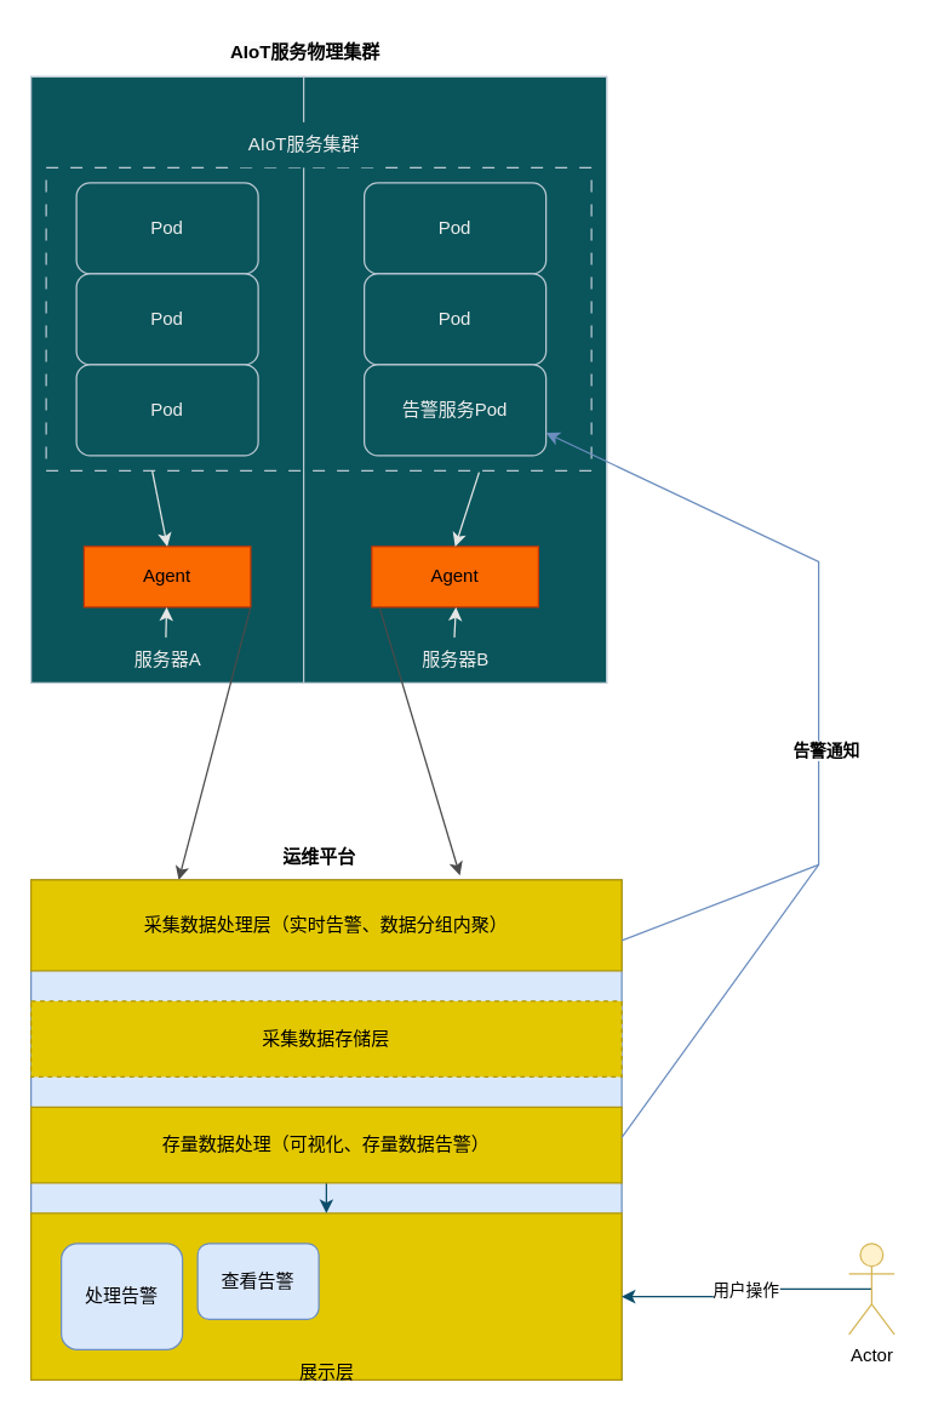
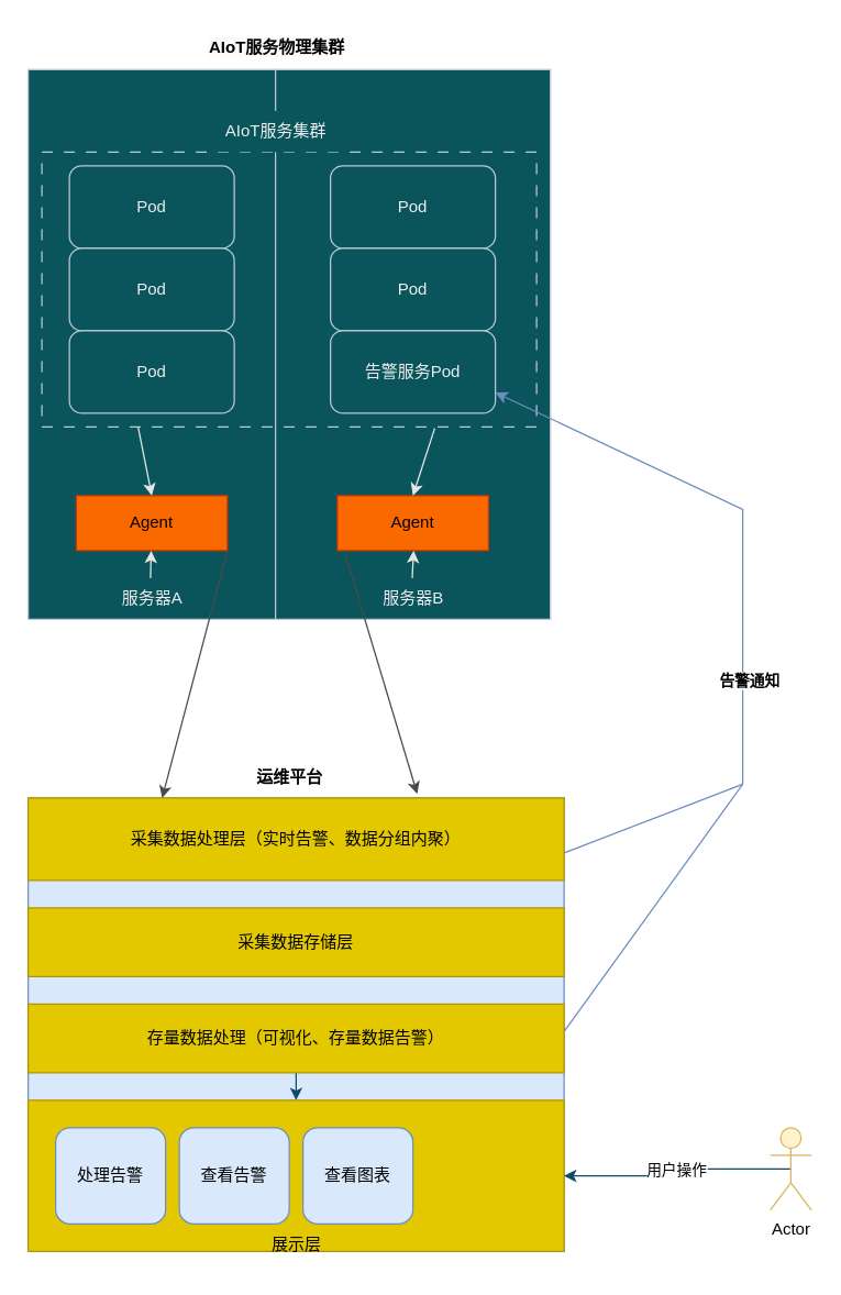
- <mxCell id="26" value="采集数据存储层" style="rounded=0;whiteSpace=wrap;html=1;strokeColor=#B09500;fontColor=#000000;fillColor=#e3c800;dashed=1;" vertex="1" parent="1"><mxGeometry x="20" y="660" width="390" height="50" as="geometry" /></mxCell>
+ <mxCell id="26" value="采集数据存储层" style="rounded=0;whiteSpace=wrap;html=1;strokeColor=#B09500;fontColor=#000000;fillColor=#e3c800;" vertex="1" parent="1"><mxGeometry x="20" y="660" width="390" height="50" as="geometry" /></mxCell>
- <mxCell id="37" value="查看告警" style="rounded=1;whiteSpace=wrap;html=1;strokeColor=#6c8ebf;fillColor=#dae8fc;" vertex="1" parent="1"><mxGeometry x="130" y="820" width="80" height="50" as="geometry" /></mxCell>
+ <mxCell id="37" value="查看告警" style="rounded=1;whiteSpace=wrap;html=1;strokeColor=#6c8ebf;fillColor=#dae8fc;" vertex="1" parent="1"><mxGeometry x="130" y="820" width="80" height="70" as="geometry" /></mxCell>
+ <mxCell id="36" value="查看图表" style="rounded=1;whiteSpace=wrap;html=1;strokeColor=#6c8ebf;fillColor=#dae8fc;" vertex="1" parent="1"><mxGeometry x="220" y="820" width="80" height="70" as="geometry" /></mxCell>
